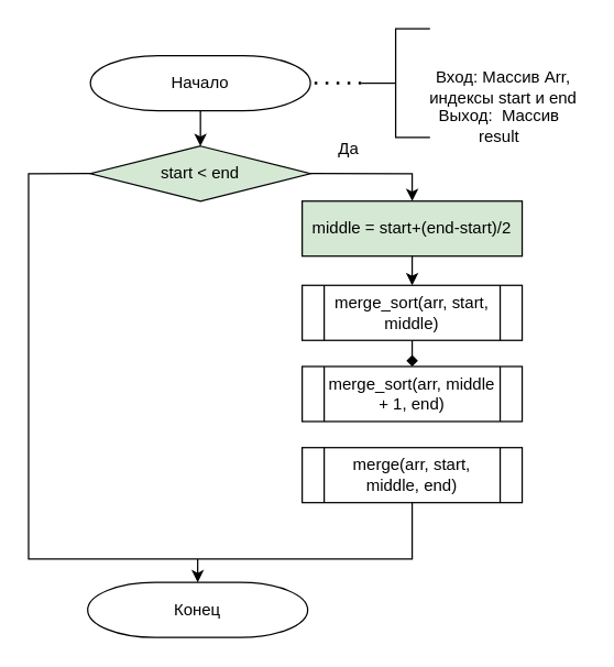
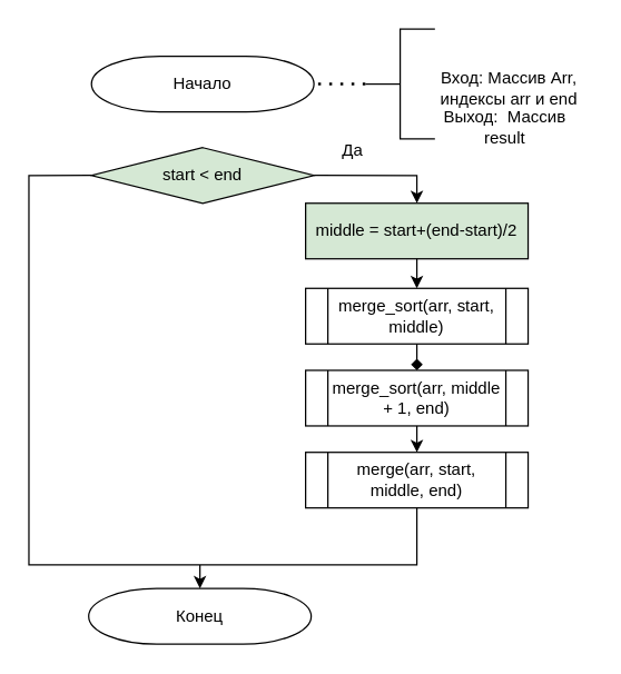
- <mxCell id="12" value="Вход: Массив Arr, индексы start и end" style="text;html=1;strokeColor=none;fillColor=none;align=center;verticalAlign=middle;whiteSpace=wrap;rounded=0;" parent="1" vertex="1"><mxGeometry x="307" y="48.25" width="117" height="30" as="geometry" /></mxCell>
+ <mxCell id="12" value="Вход: Массив Arr, индексы arr и end" style="text;html=1;strokeColor=none;fillColor=none;align=center;verticalAlign=middle;whiteSpace=wrap;rounded=0;" parent="1" vertex="1"><mxGeometry x="307" y="48.25" width="117" height="30" as="geometry" /></mxCell>
- <mxCell id="11" value="" style="endArrow=classic;html=1;rounded=0;entryX=0.5;entryY=0;entryDx=0;entryDy=0;exitX=0.5;exitY=1;exitDx=0;exitDy=0;exitPerimeter=0;" parent="1" source="2" target="3" edge="1"><mxGeometry width="50" height="50" relative="1" as="geometry"><mxPoint x="326" y="347" as="sourcePoint" /><mxPoint x="376" y="297" as="targetPoint" /></mxGeometry></mxCell>
- <mxCell id="13" value="Выход:&amp;nbsp; Mассив result" style="text;html=1;strokeColor=none;fillColor=none;align=center;verticalAlign=middle;whiteSpace=wrap;rounded=0;" parent="1" vertex="1"><mxGeometry x="304" y="75.75" width="117" height="30" as="geometry" /></mxCell>
+ <mxCell id="13" value="Выход:&amp;nbsp; Массив result" style="text;html=1;strokeColor=none;fillColor=none;align=center;verticalAlign=middle;whiteSpace=wrap;rounded=0;" parent="1" vertex="1"><mxGeometry x="304" y="75.75" width="117" height="30" as="geometry" /></mxCell>
+ <mxCell id="17" value="" style="endArrow=classic;html=1;rounded=0;entryX=0.5;entryY=0;entryDx=0;entryDy=0;exitX=0.5;exitY=1;exitDx=0;exitDy=0;" parent="1" source="9" target="8" edge="1"><mxGeometry width="50" height="50" relative="1" as="geometry"><mxPoint x="326" y="347" as="sourcePoint" /><mxPoint x="376" y="297" as="targetPoint" /></mxGeometry></mxCell>
